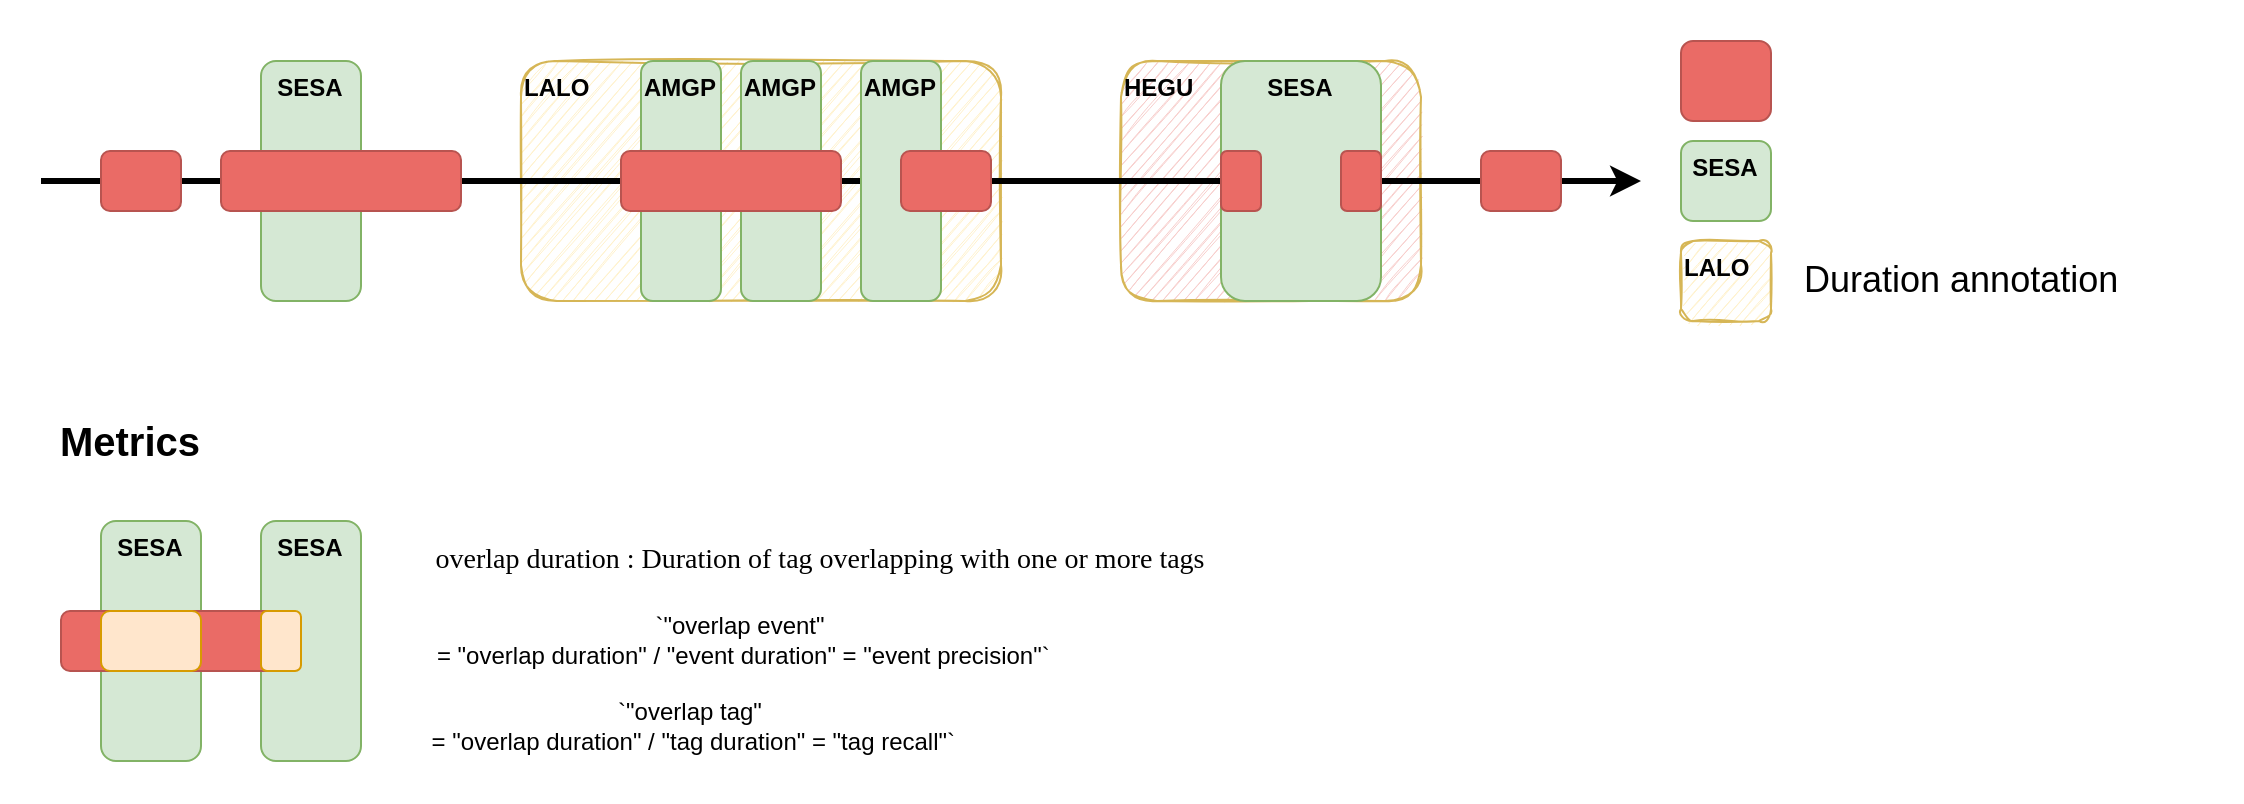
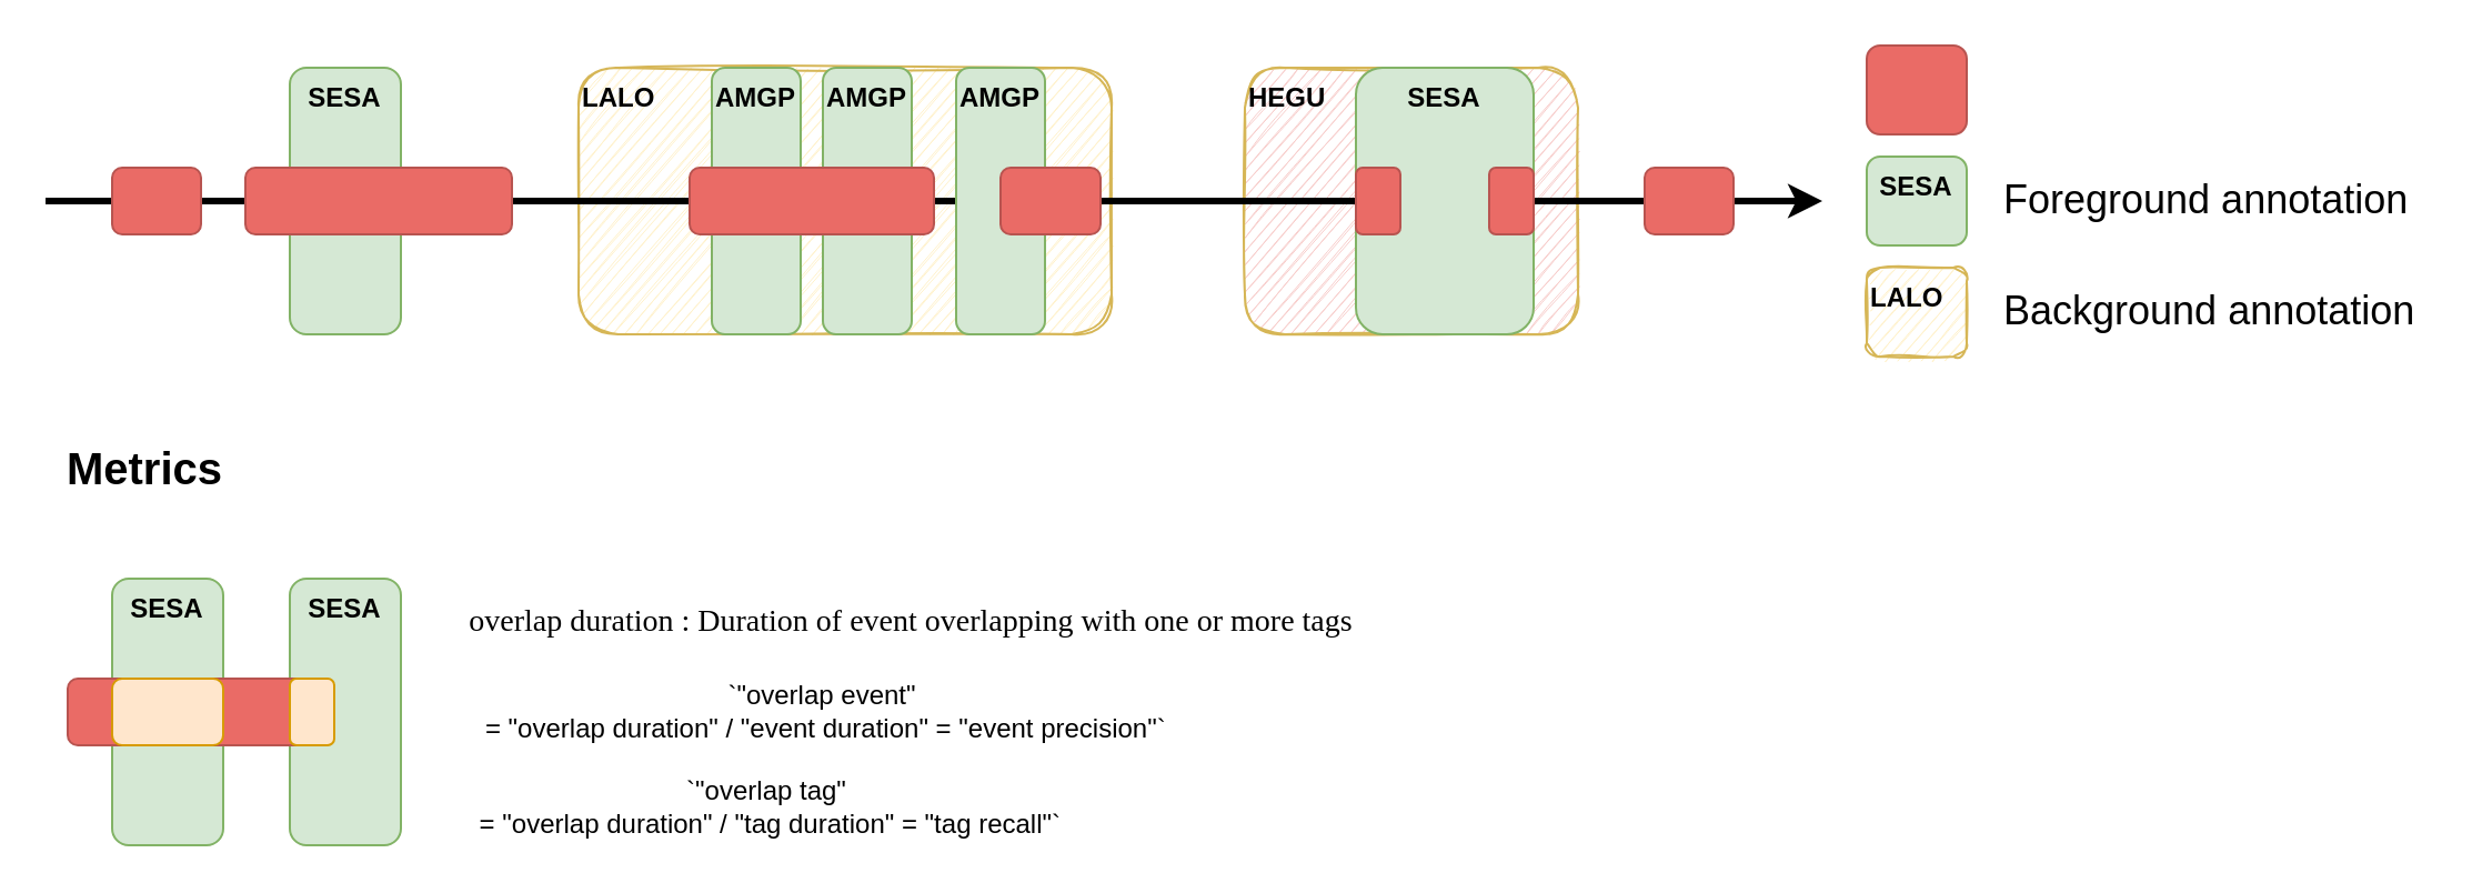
+ <mxCell id="21" value="Foreground annotation" style="text;html=1;strokeColor=none;fillColor=none;align=left;verticalAlign=middle;whiteSpace=wrap;rounded=0;shadow=0;glass=0;sketch=0;fontSize=18;" vertex="1" parent="1"><mxGeometry x="900" y="65" width="200" height="50" as="geometry" /></mxCell>
- <mxCell id="22" value="Duration annotation" style="text;html=1;strokeColor=none;fillColor=none;align=left;verticalAlign=middle;whiteSpace=wrap;rounded=0;shadow=0;glass=0;sketch=0;fontSize=18;" vertex="1" parent="1"><mxGeometry x="900" y="115" width="190" height="50" as="geometry" /></mxCell>
+ <mxCell id="22" value="Background annotation" style="text;html=1;strokeColor=none;fillColor=none;align=left;verticalAlign=middle;whiteSpace=wrap;rounded=0;shadow=0;glass=0;sketch=0;fontSize=18;" vertex="1" parent="1"><mxGeometry x="900" y="115" width="190" height="50" as="geometry" /></mxCell>
- <mxCell id="23" value="Metrics" style="text;html=1;strokeColor=none;fillColor=none;align=center;verticalAlign=middle;whiteSpace=wrap;rounded=0;shadow=0;glass=0;sketch=0;fontSize=20;fontStyle=1" vertex="1" parent="1"><mxGeometry x="30" y="210" width="70" height="20" as="geometry" /></mxCell>
+ <mxCell id="23" value="Metrics" style="text;html=1;strokeColor=none;fillColor=none;align=center;verticalAlign=middle;whiteSpace=wrap;rounded=0;shadow=0;glass=0;sketch=0;fontSize=20;fontStyle=1" vertex="1" parent="1"><mxGeometry x="30" y="200" width="70" height="20" as="geometry" /></mxCell>
- <mxCell id="26" value="&lt;font face=&quot;Lucida Console&quot;&gt;overlap duration : Duration of tag overlapping with one or more tags&lt;br&gt;&lt;/font&gt;" style="text;html=1;strokeColor=none;fillColor=none;align=center;verticalAlign=middle;whiteSpace=wrap;rounded=0;shadow=0;glass=0;sketch=0;fontSize=14;fontFamily=Garamond;" vertex="1" parent="1"><mxGeometry x="210" y="270" width="400" height="20" as="geometry" /></mxCell>
+ <mxCell id="26" value="&lt;font face=&quot;Lucida Console&quot;&gt;overlap duration : Duration of event overlapping with one or more tags&lt;br&gt;&lt;/font&gt;" style="text;html=1;strokeColor=none;fillColor=none;align=center;verticalAlign=middle;whiteSpace=wrap;rounded=0;shadow=0;glass=0;sketch=0;fontSize=14;fontFamily=Garamond;" vertex="1" parent="1"><mxGeometry x="210" y="270" width="400" height="20" as="geometry" /></mxCell>
